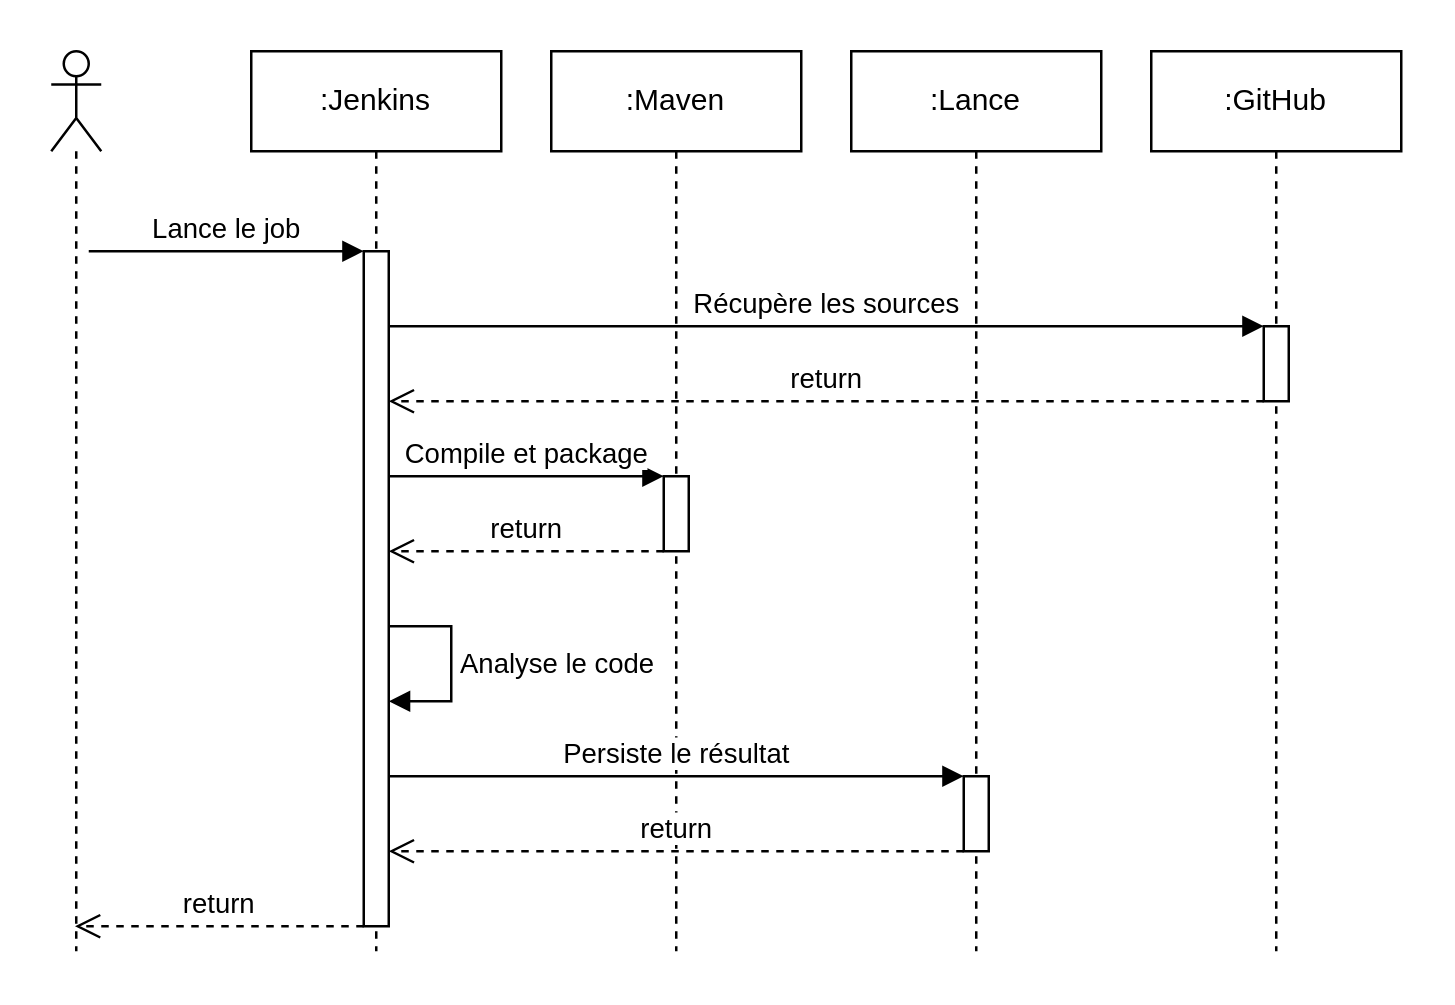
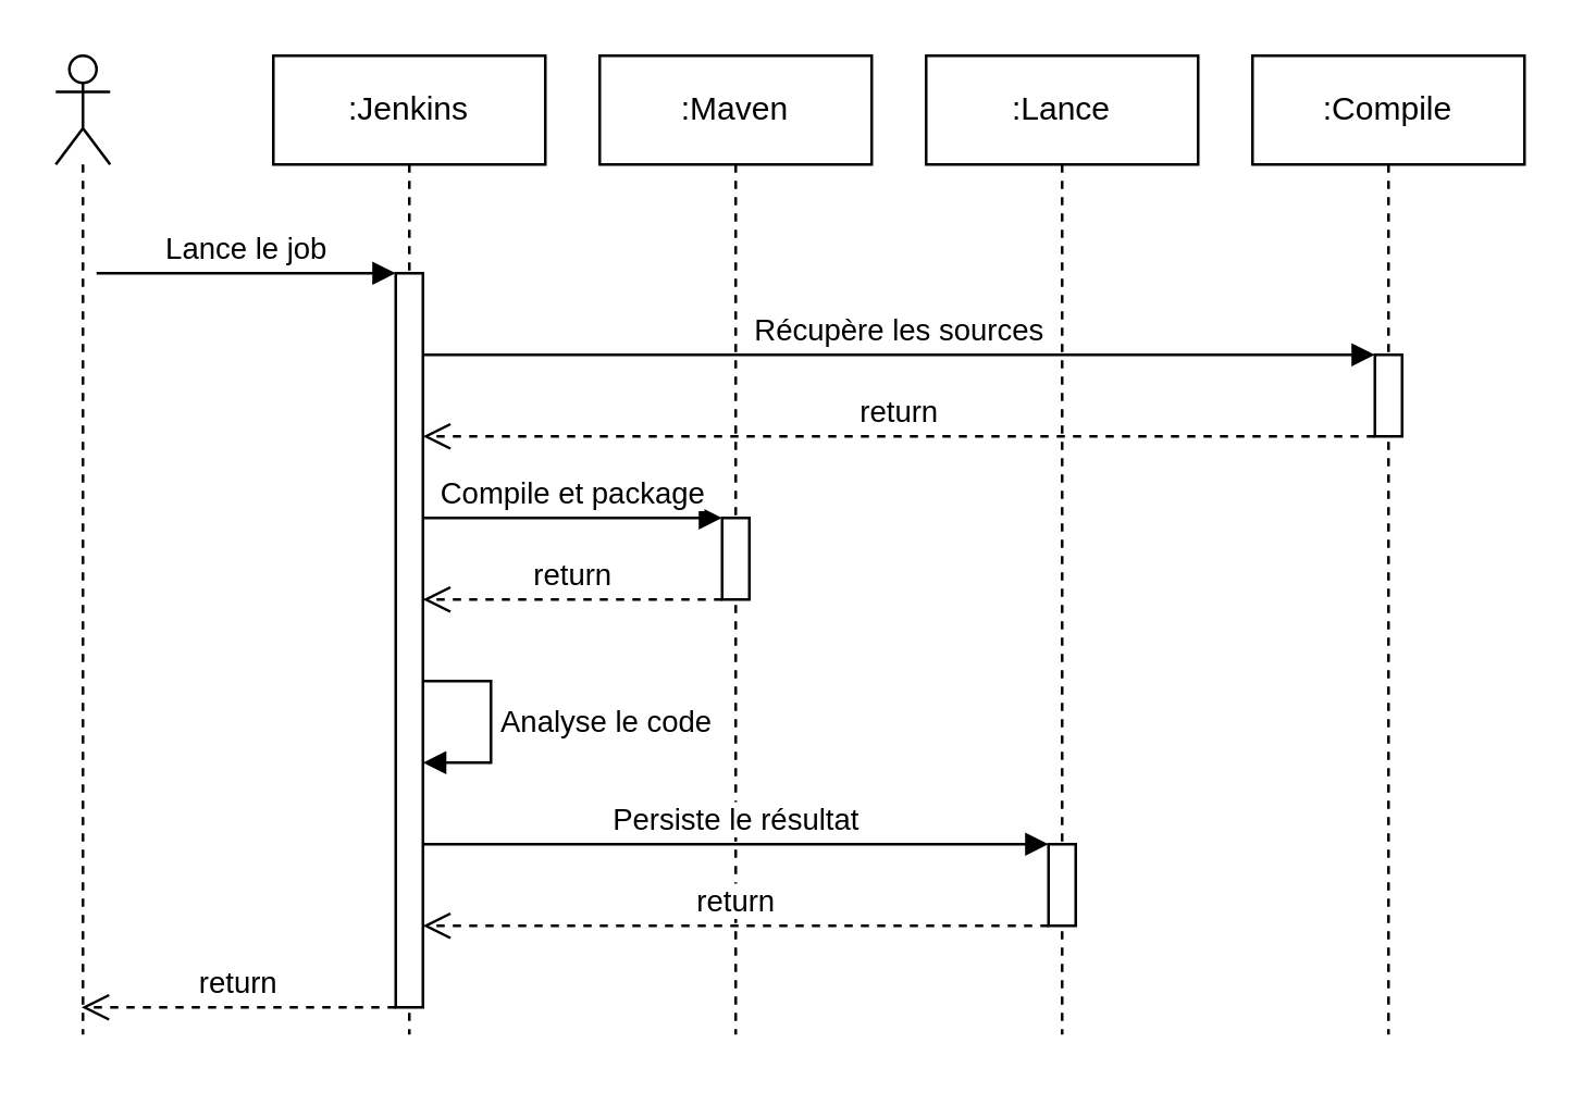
- <mxCell id="9" value=":GitHub" style="shape=umlLifeline;perimeter=lifelinePerimeter;whiteSpace=wrap;html=1;container=1;dropTarget=0;collapsible=0;recursiveResize=0;outlineConnect=0;portConstraint=eastwest;newEdgeStyle={&quot;edgeStyle&quot;:&quot;elbowEdgeStyle&quot;,&quot;elbow&quot;:&quot;vertical&quot;,&quot;curved&quot;:0,&quot;rounded&quot;:0};" parent="1" vertex="1"><mxGeometry x="460" y="20" width="100" height="360" as="geometry" /></mxCell>
+ <mxCell id="9" value=":Compile" style="shape=umlLifeline;perimeter=lifelinePerimeter;whiteSpace=wrap;html=1;container=1;dropTarget=0;collapsible=0;recursiveResize=0;outlineConnect=0;portConstraint=eastwest;newEdgeStyle={&quot;edgeStyle&quot;:&quot;elbowEdgeStyle&quot;,&quot;elbow&quot;:&quot;vertical&quot;,&quot;curved&quot;:0,&quot;rounded&quot;:0};" parent="1" vertex="1"><mxGeometry x="460" y="20" width="100" height="360" as="geometry" /></mxCell>
